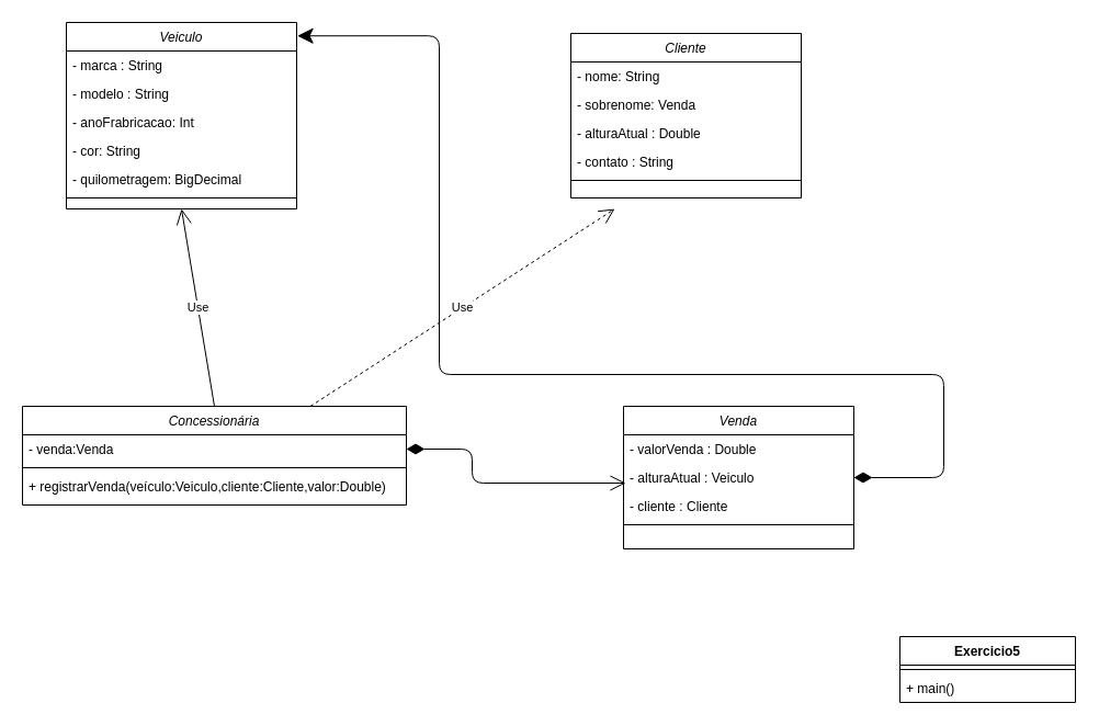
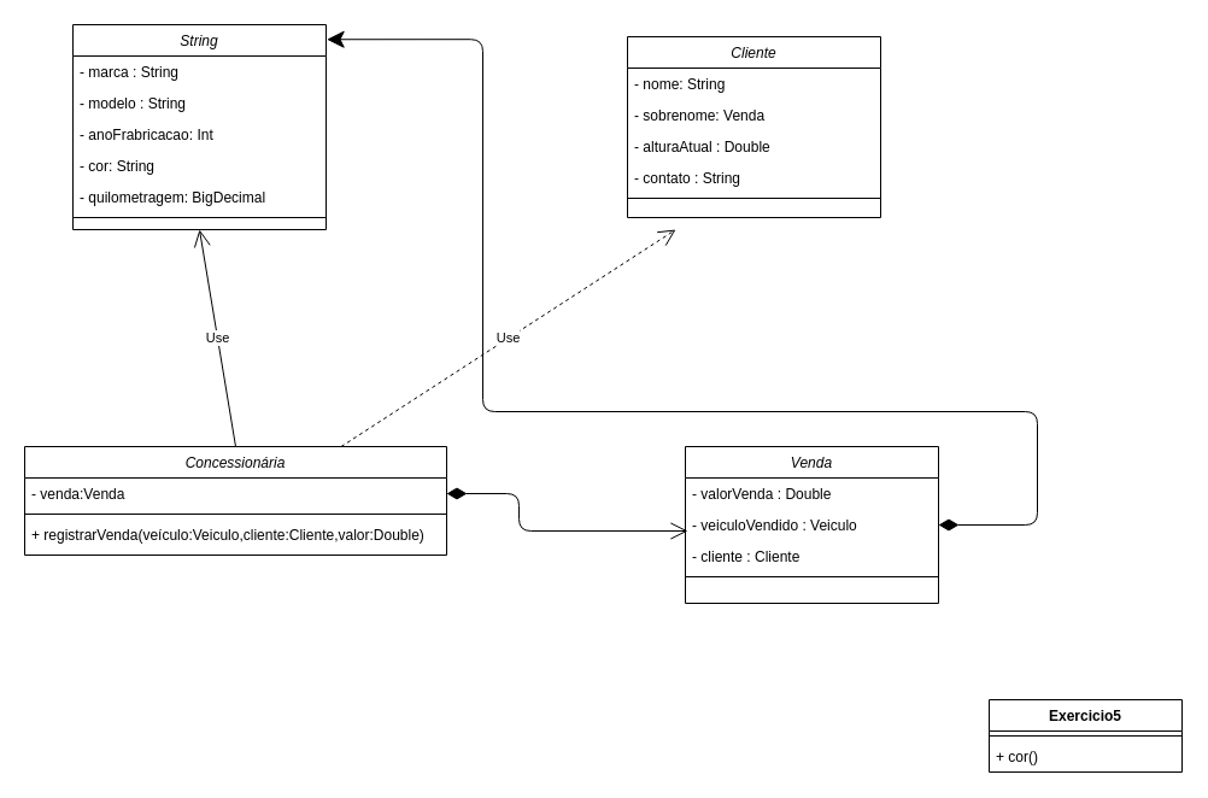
- <mxCell id="16" value="Veiculo" style="swimlane;fontStyle=2;align=center;verticalAlign=top;childLayout=stackLayout;horizontal=1;startSize=26;horizontalStack=0;resizeParent=1;resizeLast=0;collapsible=1;marginBottom=0;rounded=0;shadow=0;strokeWidth=1;" vertex="1" parent="1"><mxGeometry x="60" y="20" width="210" height="170" as="geometry"><mxRectangle x="230" y="140" width="160" height="26" as="alternateBounds" /></mxGeometry></mxCell>
+ <mxCell id="16" value="String" style="swimlane;fontStyle=2;align=center;verticalAlign=top;childLayout=stackLayout;horizontal=1;startSize=26;horizontalStack=0;resizeParent=1;resizeLast=0;collapsible=1;marginBottom=0;rounded=0;shadow=0;strokeWidth=1;" vertex="1" parent="1"><mxGeometry x="60" y="20" width="210" height="170" as="geometry"><mxRectangle x="230" y="140" width="160" height="26" as="alternateBounds" /></mxGeometry></mxCell>
- <mxCell id="7" value="- alturaAtual : Veiculo" style="text;align=left;verticalAlign=top;spacingLeft=4;spacingRight=4;overflow=hidden;rotatable=0;points=[[0,0.5],[1,0.5]];portConstraint=eastwest;rounded=0;shadow=0;html=0;" vertex="1" parent="5"><mxGeometry y="52" width="210" height="26" as="geometry" /></mxCell>
+ <mxCell id="7" value="- veiculoVendido : Veiculo" style="text;align=left;verticalAlign=top;spacingLeft=4;spacingRight=4;overflow=hidden;rotatable=0;points=[[0,0.5],[1,0.5]];portConstraint=eastwest;rounded=0;shadow=0;html=0;" vertex="1" parent="5"><mxGeometry y="52" width="210" height="26" as="geometry" /></mxCell>
- <mxCell id="4" value="+ main()" style="text;strokeColor=none;fillColor=none;align=left;verticalAlign=top;spacingLeft=4;spacingRight=4;overflow=hidden;rotatable=0;points=[[0,0.5],[1,0.5]];portConstraint=eastwest;" vertex="1" parent="2"><mxGeometry y="34" width="160" height="26" as="geometry" /></mxCell>
+ <mxCell id="4" value="+ cor()" style="text;strokeColor=none;fillColor=none;align=left;verticalAlign=top;spacingLeft=4;spacingRight=4;overflow=hidden;rotatable=0;points=[[0,0.5],[1,0.5]];portConstraint=eastwest;" vertex="1" parent="2"><mxGeometry y="34" width="160" height="26" as="geometry" /></mxCell>
